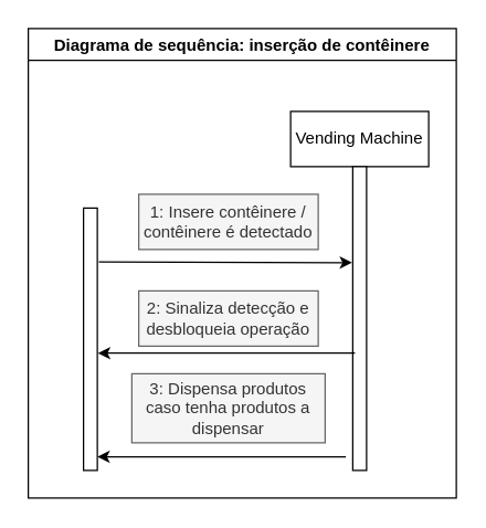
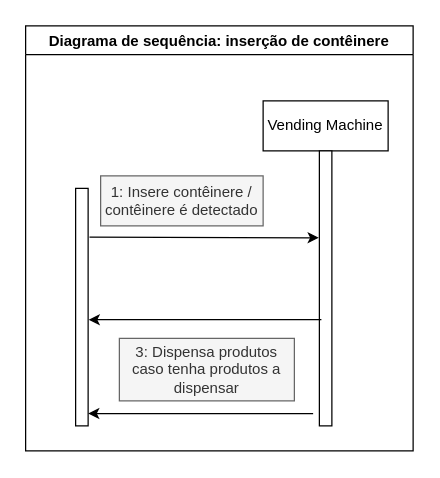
- <mxCell id="5" value="1: Insere contêinere / contêinere é detectado" style="rounded=0;whiteSpace=wrap;html=1;fillColor=#f5f5f5;fontColor=#333333;strokeColor=#666666;" vertex="1" parent="1"><mxGeometry x="100" y="140" width="130" height="40" as="geometry" /></mxCell>
+ <mxCell id="5" value="1: Insere contêinere / contêinere é detectado" style="rounded=0;whiteSpace=wrap;html=1;fillColor=#f5f5f5;fontColor=#333333;strokeColor=#666666;" vertex="1" parent="1"><mxGeometry x="80" y="140" width="130" height="40" as="geometry" /></mxCell>
- <mxCell id="7" value="2: Sinaliza detecção e desbloqueia operação" style="rounded=0;whiteSpace=wrap;html=1;fillColor=#f5f5f5;fontColor=#333333;strokeColor=#666666;" vertex="1" parent="1"><mxGeometry x="100" y="210" width="130" height="40" as="geometry" /></mxCell>
